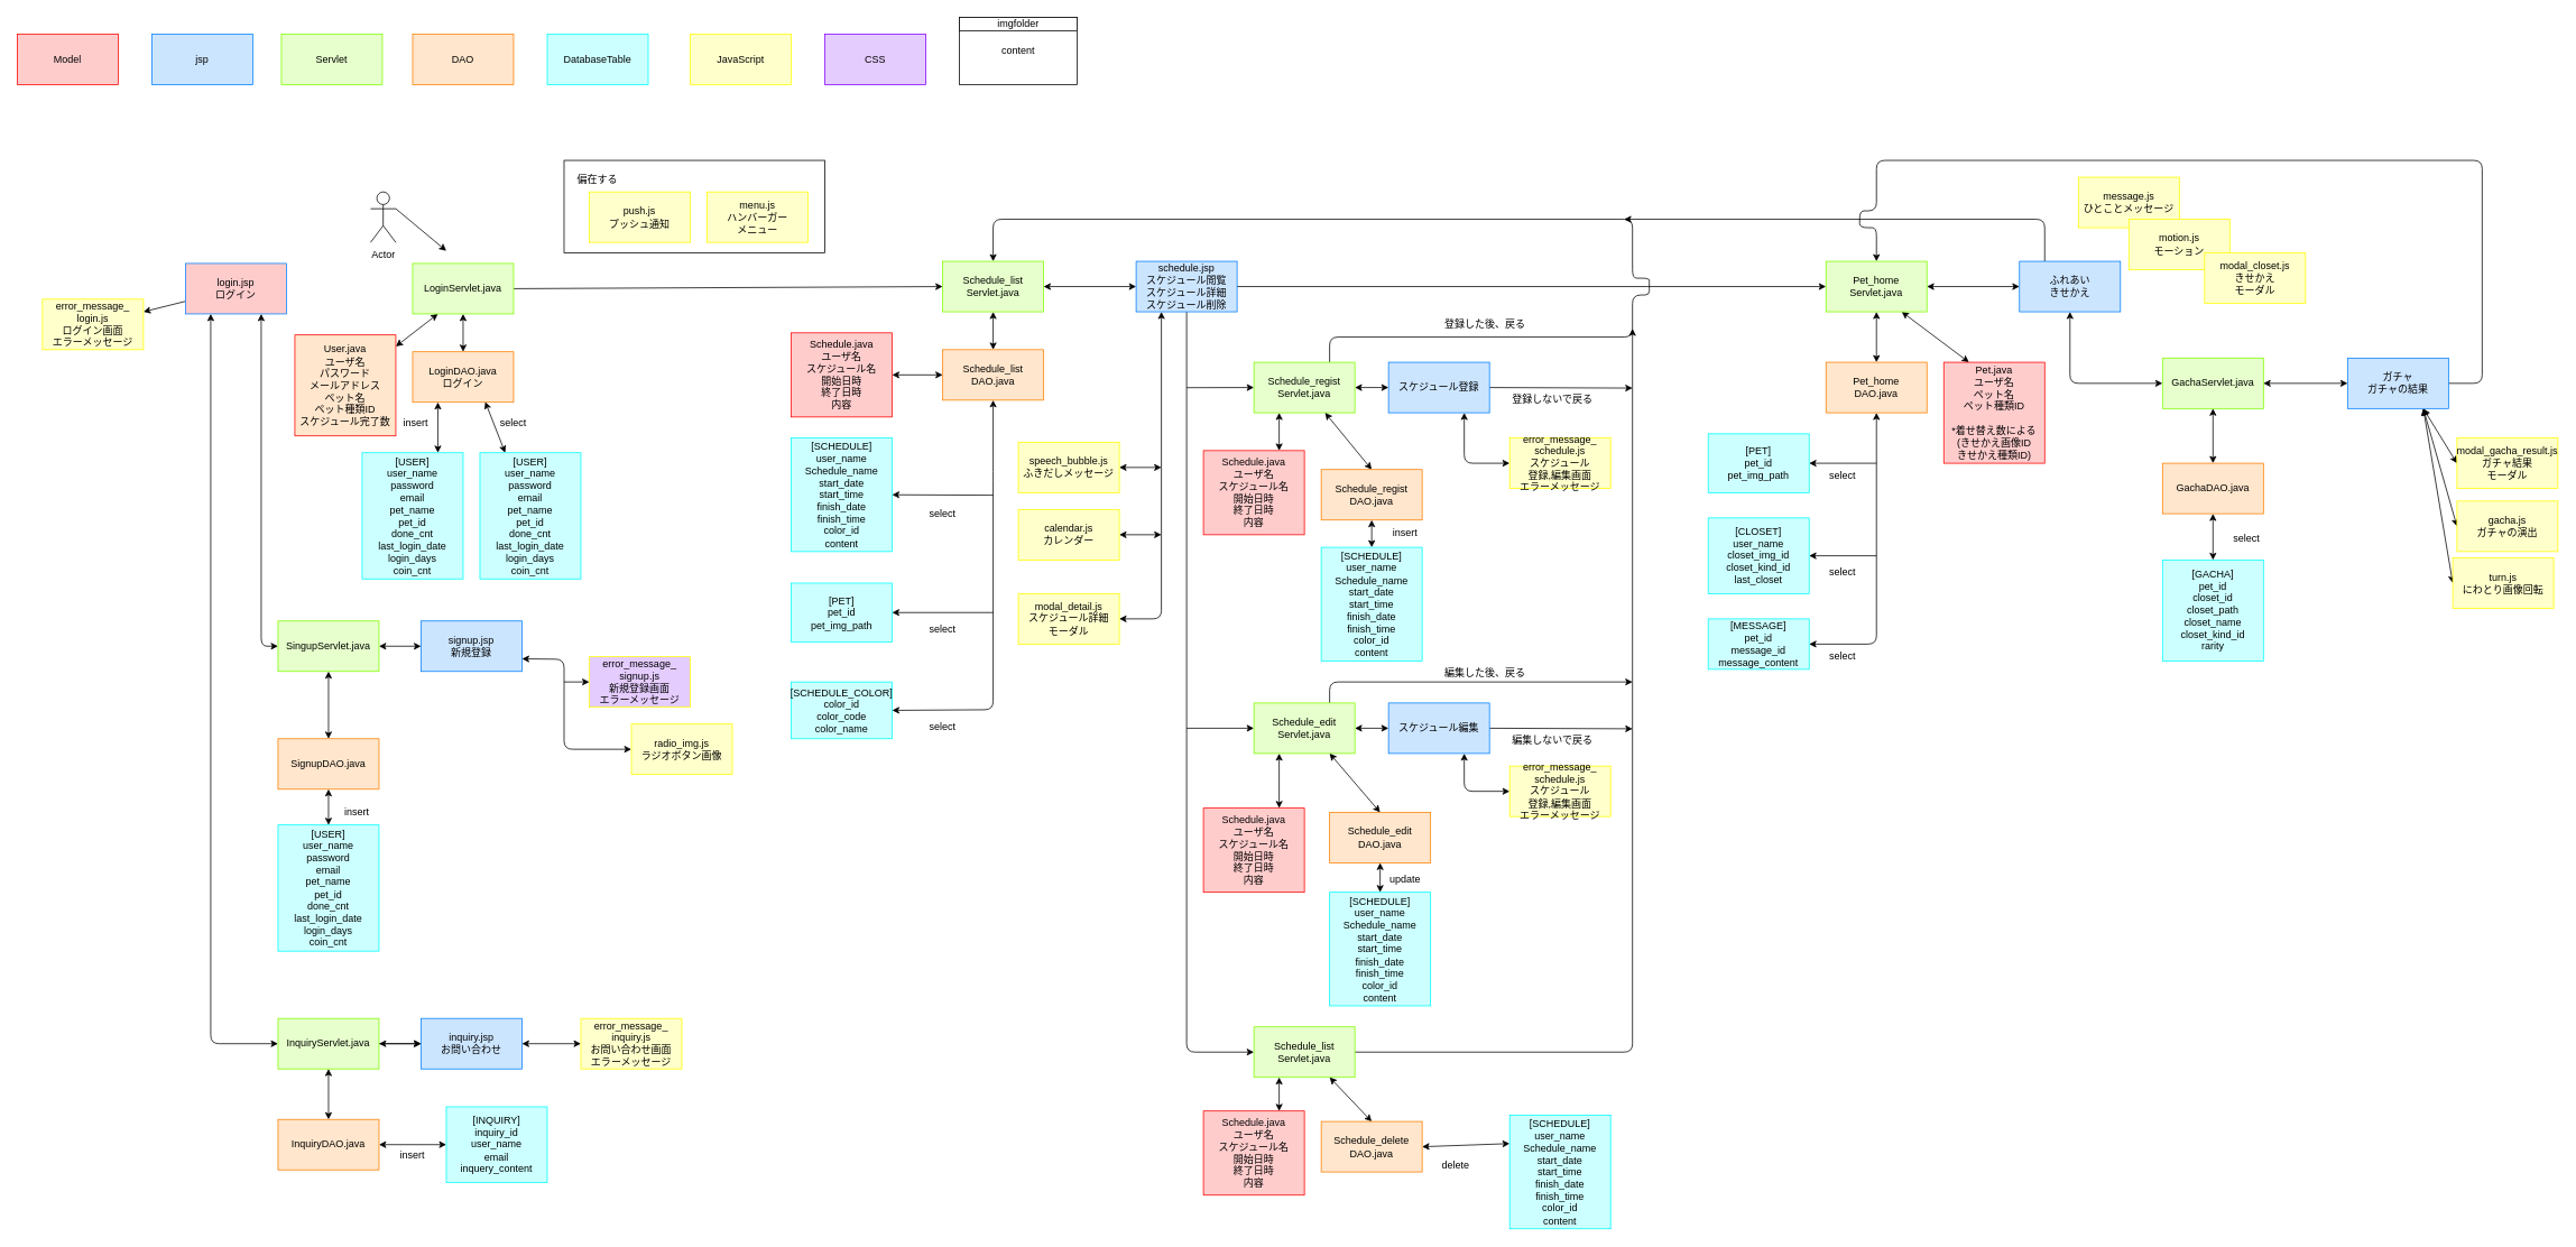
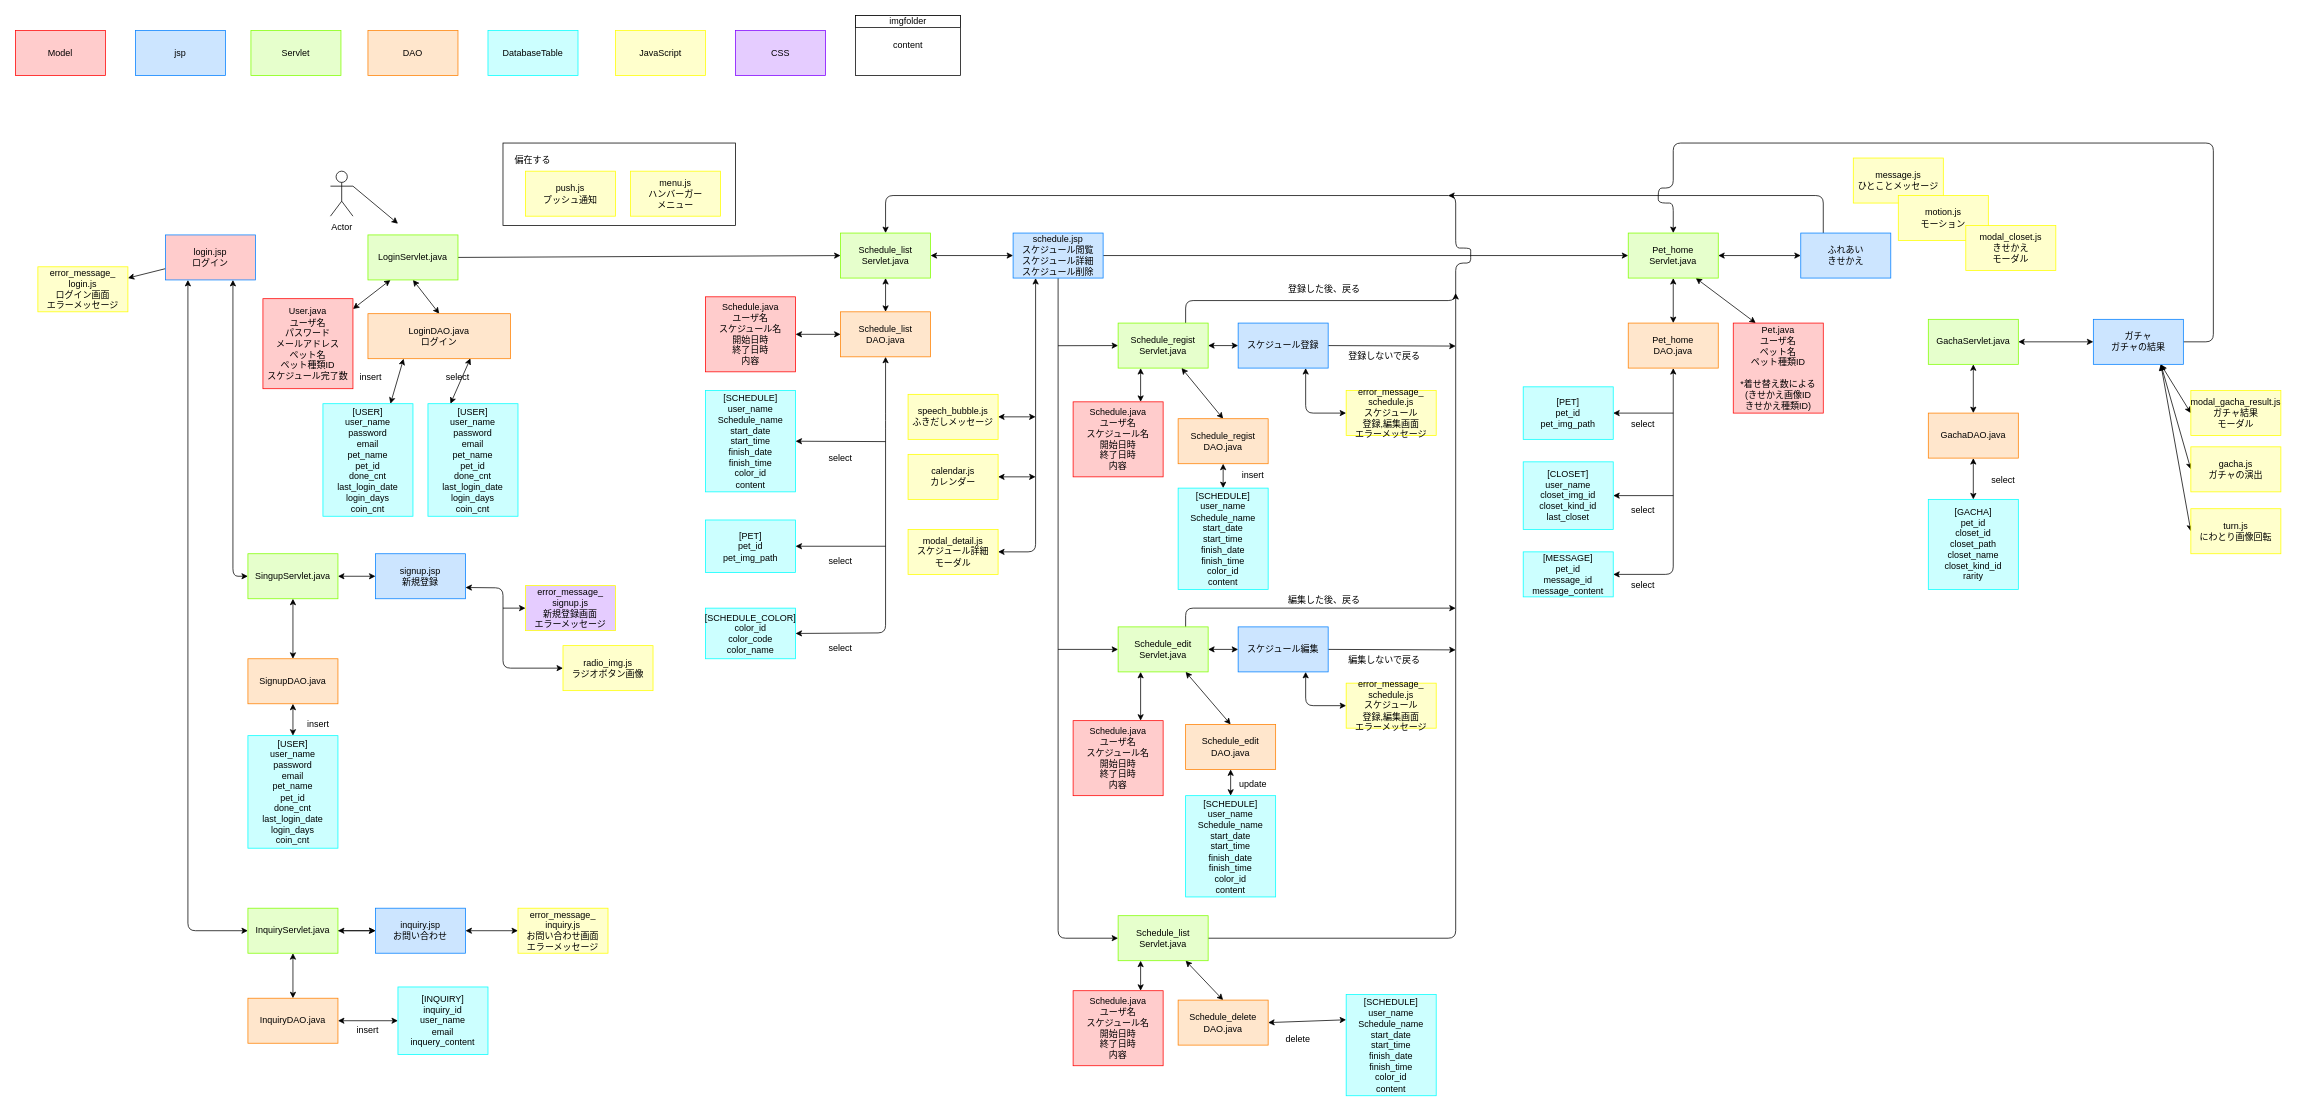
- <mxCell id="134" value="LoginDAO.java&lt;br style=&quot;border-color: var(--border-color);&quot;&gt;ログイン" style="rounded=0;whiteSpace=wrap;html=1;strokeColor=#FF8000;fillColor=#FFE6CC;" parent="1" vertex="1"><mxGeometry x="490" y="417.5" width="120" height="60" as="geometry" /></mxCell>
+ <mxCell id="134" value="LoginDAO.java&lt;br style=&quot;border-color: var(--border-color);&quot;&gt;ログイン" style="rounded=0;whiteSpace=wrap;html=1;strokeColor=#FF8000;fillColor=#FFE6CC;" parent="1" vertex="1"><mxGeometry x="490" y="417.5" width="190" height="60" as="geometry" /></mxCell>
- <mxCell id="29" style="edgeStyle=none;html=1;exitX=0.5;exitY=1;exitDx=0;exitDy=0;endArrow=classic;endFill=1;entryX=0;entryY=0.5;entryDx=0;entryDy=0;startArrow=classic;startFill=1;" parent="1" source="31" target="80" edge="1"><mxGeometry relative="1" as="geometry"><mxPoint x="2530" y="490" as="targetPoint" /><Array as="points"><mxPoint x="2460" y="455" /></Array></mxGeometry></mxCell>
- <mxCell id="41" value="User.java&lt;br&gt;ユーザ名&lt;br&gt;パスワード&lt;br&gt;メールアドレス&lt;br&gt;ペット名&lt;br&gt;ペット種類ID&lt;br&gt;スケジュール完了数" style="rounded=0;whiteSpace=wrap;html=1;strokeColor=#FF0000;fillColor=#ffe6cc;" parent="1" vertex="1"><mxGeometry x="350" y="397.5" width="120" height="120" as="geometry" /></mxCell>
+ <mxCell id="41" value="User.java&lt;br&gt;ユーザ名&lt;br&gt;パスワード&lt;br&gt;メールアドレス&lt;br&gt;ペット名&lt;br&gt;ペット種類ID&lt;br&gt;スケジュール完了数" style="rounded=0;whiteSpace=wrap;html=1;strokeColor=#FF0000;fillColor=#FFCCCC;" parent="1" vertex="1"><mxGeometry x="350" y="397.5" width="120" height="120" as="geometry" /></mxCell>
- <mxCell id="160" value="turn.js&lt;br&gt;にわとり画像回転" style="rounded=0;whiteSpace=wrap;html=1;strokeColor=#FFFF00;fillColor=#FFFFCC;" parent="1" vertex="1"><mxGeometry x="2915" y="662.5" width="120" height="60" as="geometry" /></mxCell>
+ <mxCell id="160" value="turn.js&lt;br&gt;にわとり画像回転" style="rounded=0;whiteSpace=wrap;html=1;strokeColor=#FFFF00;fillColor=#FFFFCC;" parent="1" vertex="1"><mxGeometry x="2920" y="677.5" width="120" height="60" as="geometry" /></mxCell>
